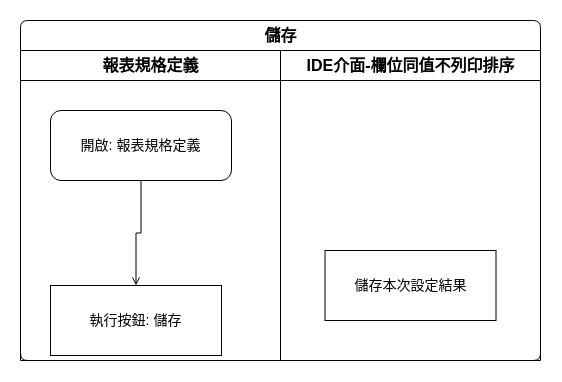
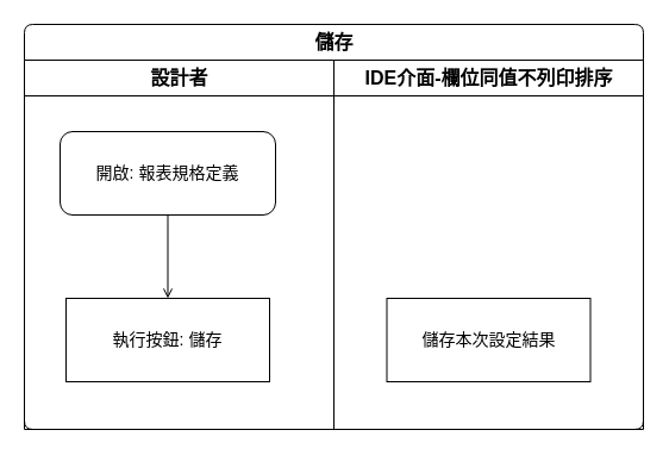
- <mxCell id="3" value="報表規格定義" style="swimlane;html=1;startSize=30;fontSize=16;strokeWidth=1;" vertex="1" parent="2"><mxGeometry y="30" width="260" height="310" as="geometry" /></mxCell>
+ <mxCell id="3" value="設計者" style="swimlane;html=1;startSize=30;fontSize=16;strokeWidth=1;" vertex="1" parent="2"><mxGeometry y="30" width="260" height="310" as="geometry" /></mxCell>
- <mxCell id="6" value="執行按鈕: 儲存" style="rounded=0;whiteSpace=wrap;html=1;strokeWidth=1;fontSize=14;" vertex="1" parent="3"><mxGeometry x="30" y="235" width="171" height="70" as="geometry" /></mxCell>
+ <mxCell id="6" value="執行按鈕: 儲存" style="rounded=0;whiteSpace=wrap;html=1;strokeWidth=1;fontSize=14;" vertex="1" parent="3"><mxGeometry x="35" y="200" width="171" height="70" as="geometry" /></mxCell>
